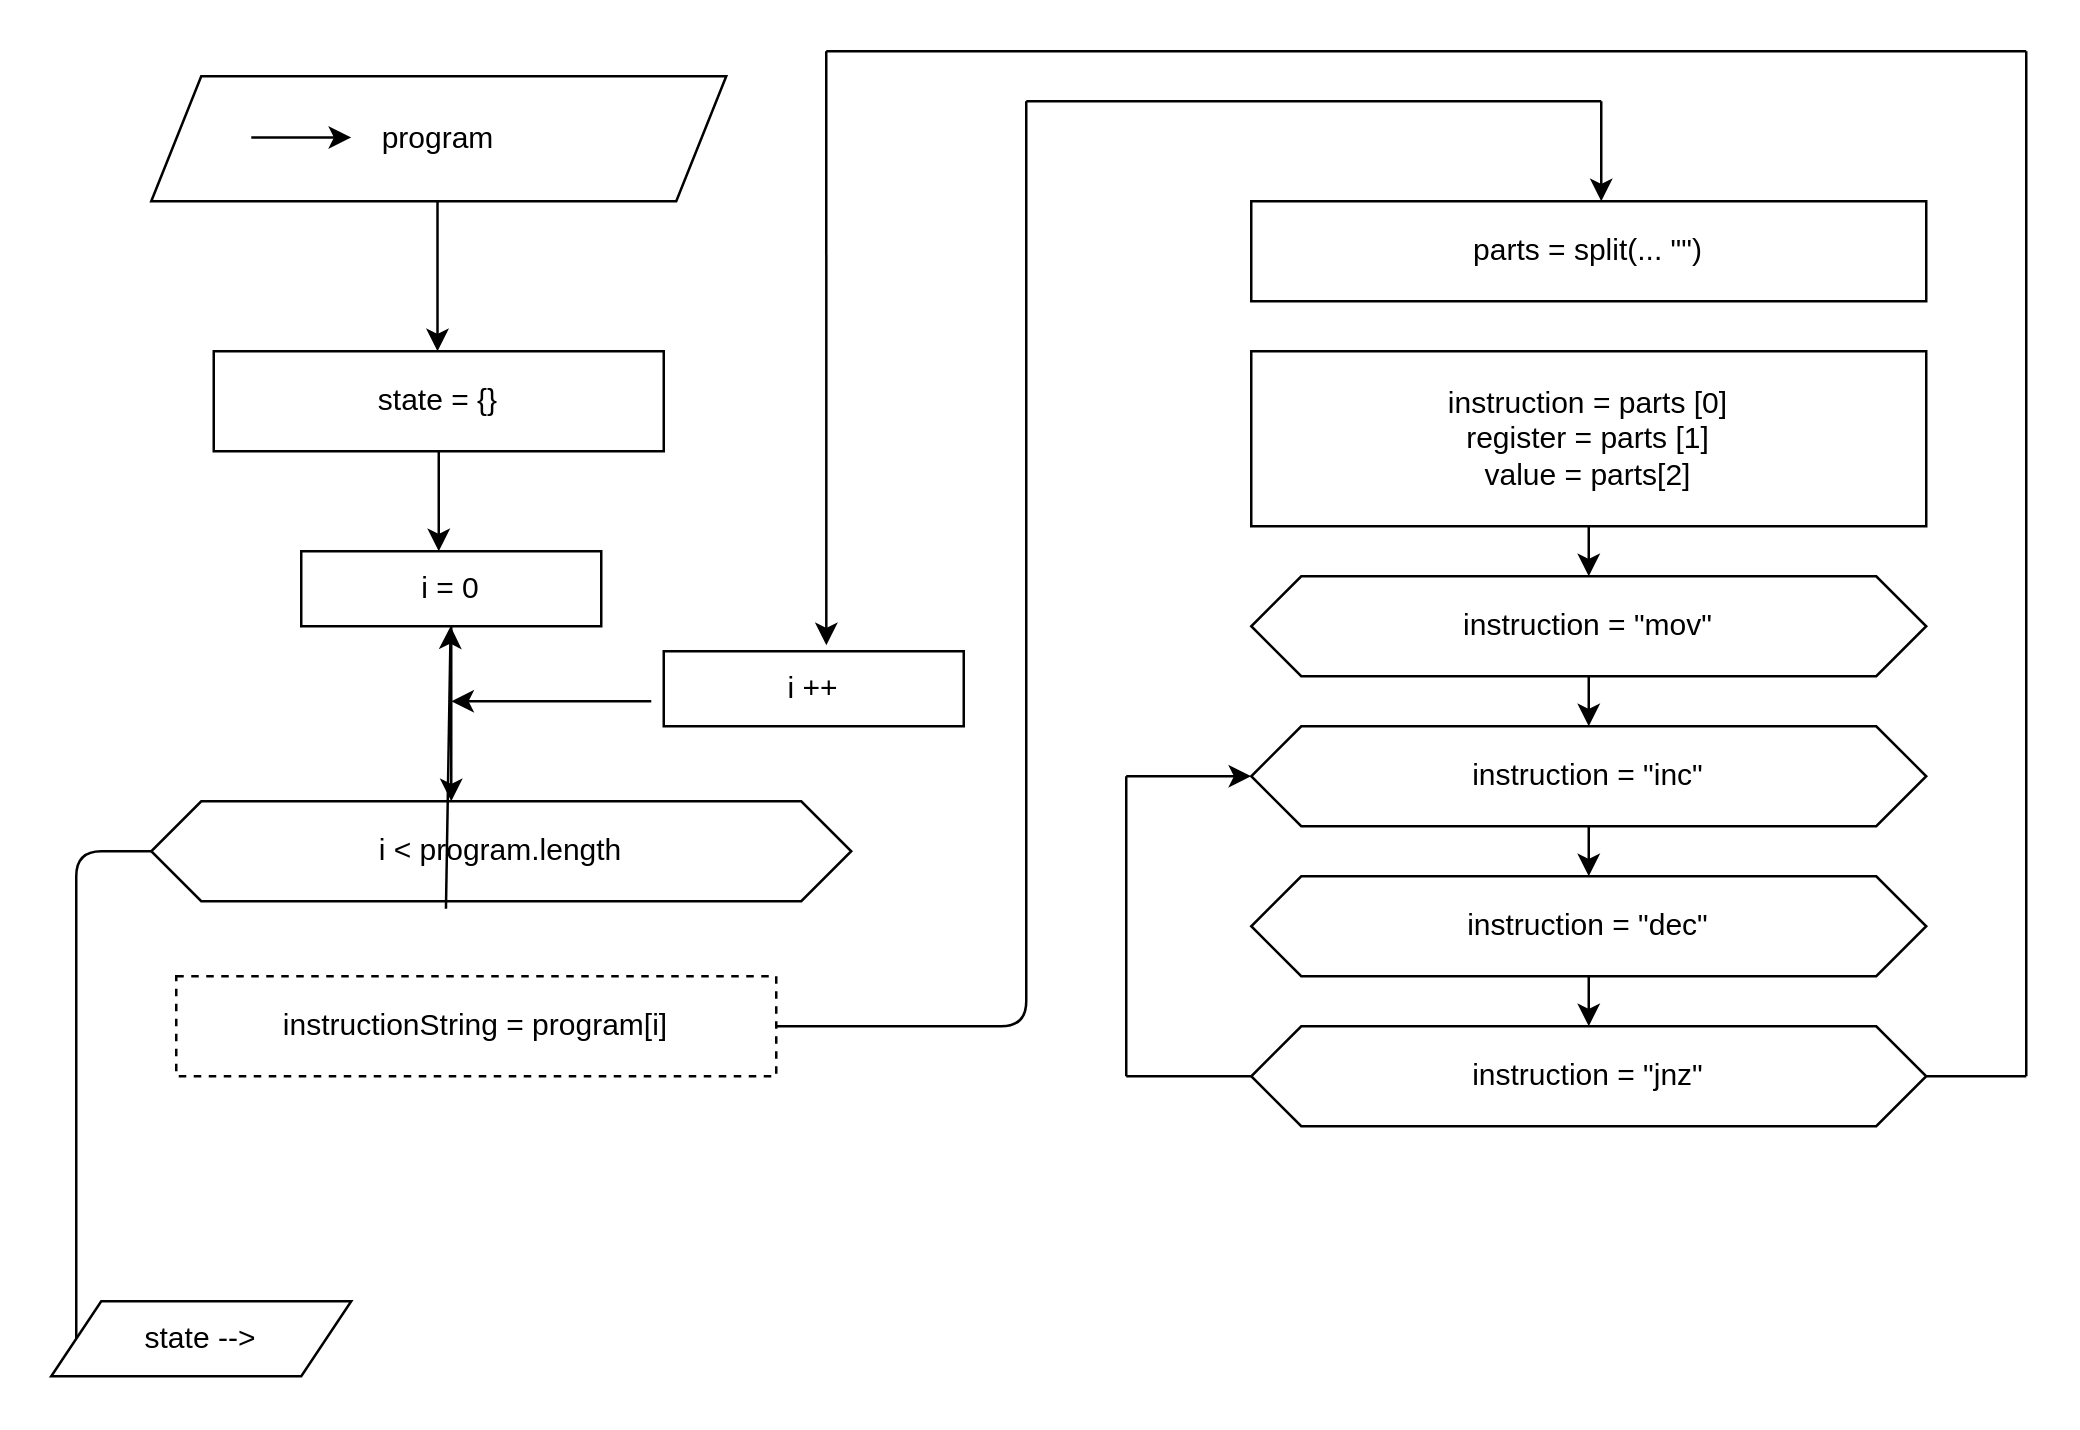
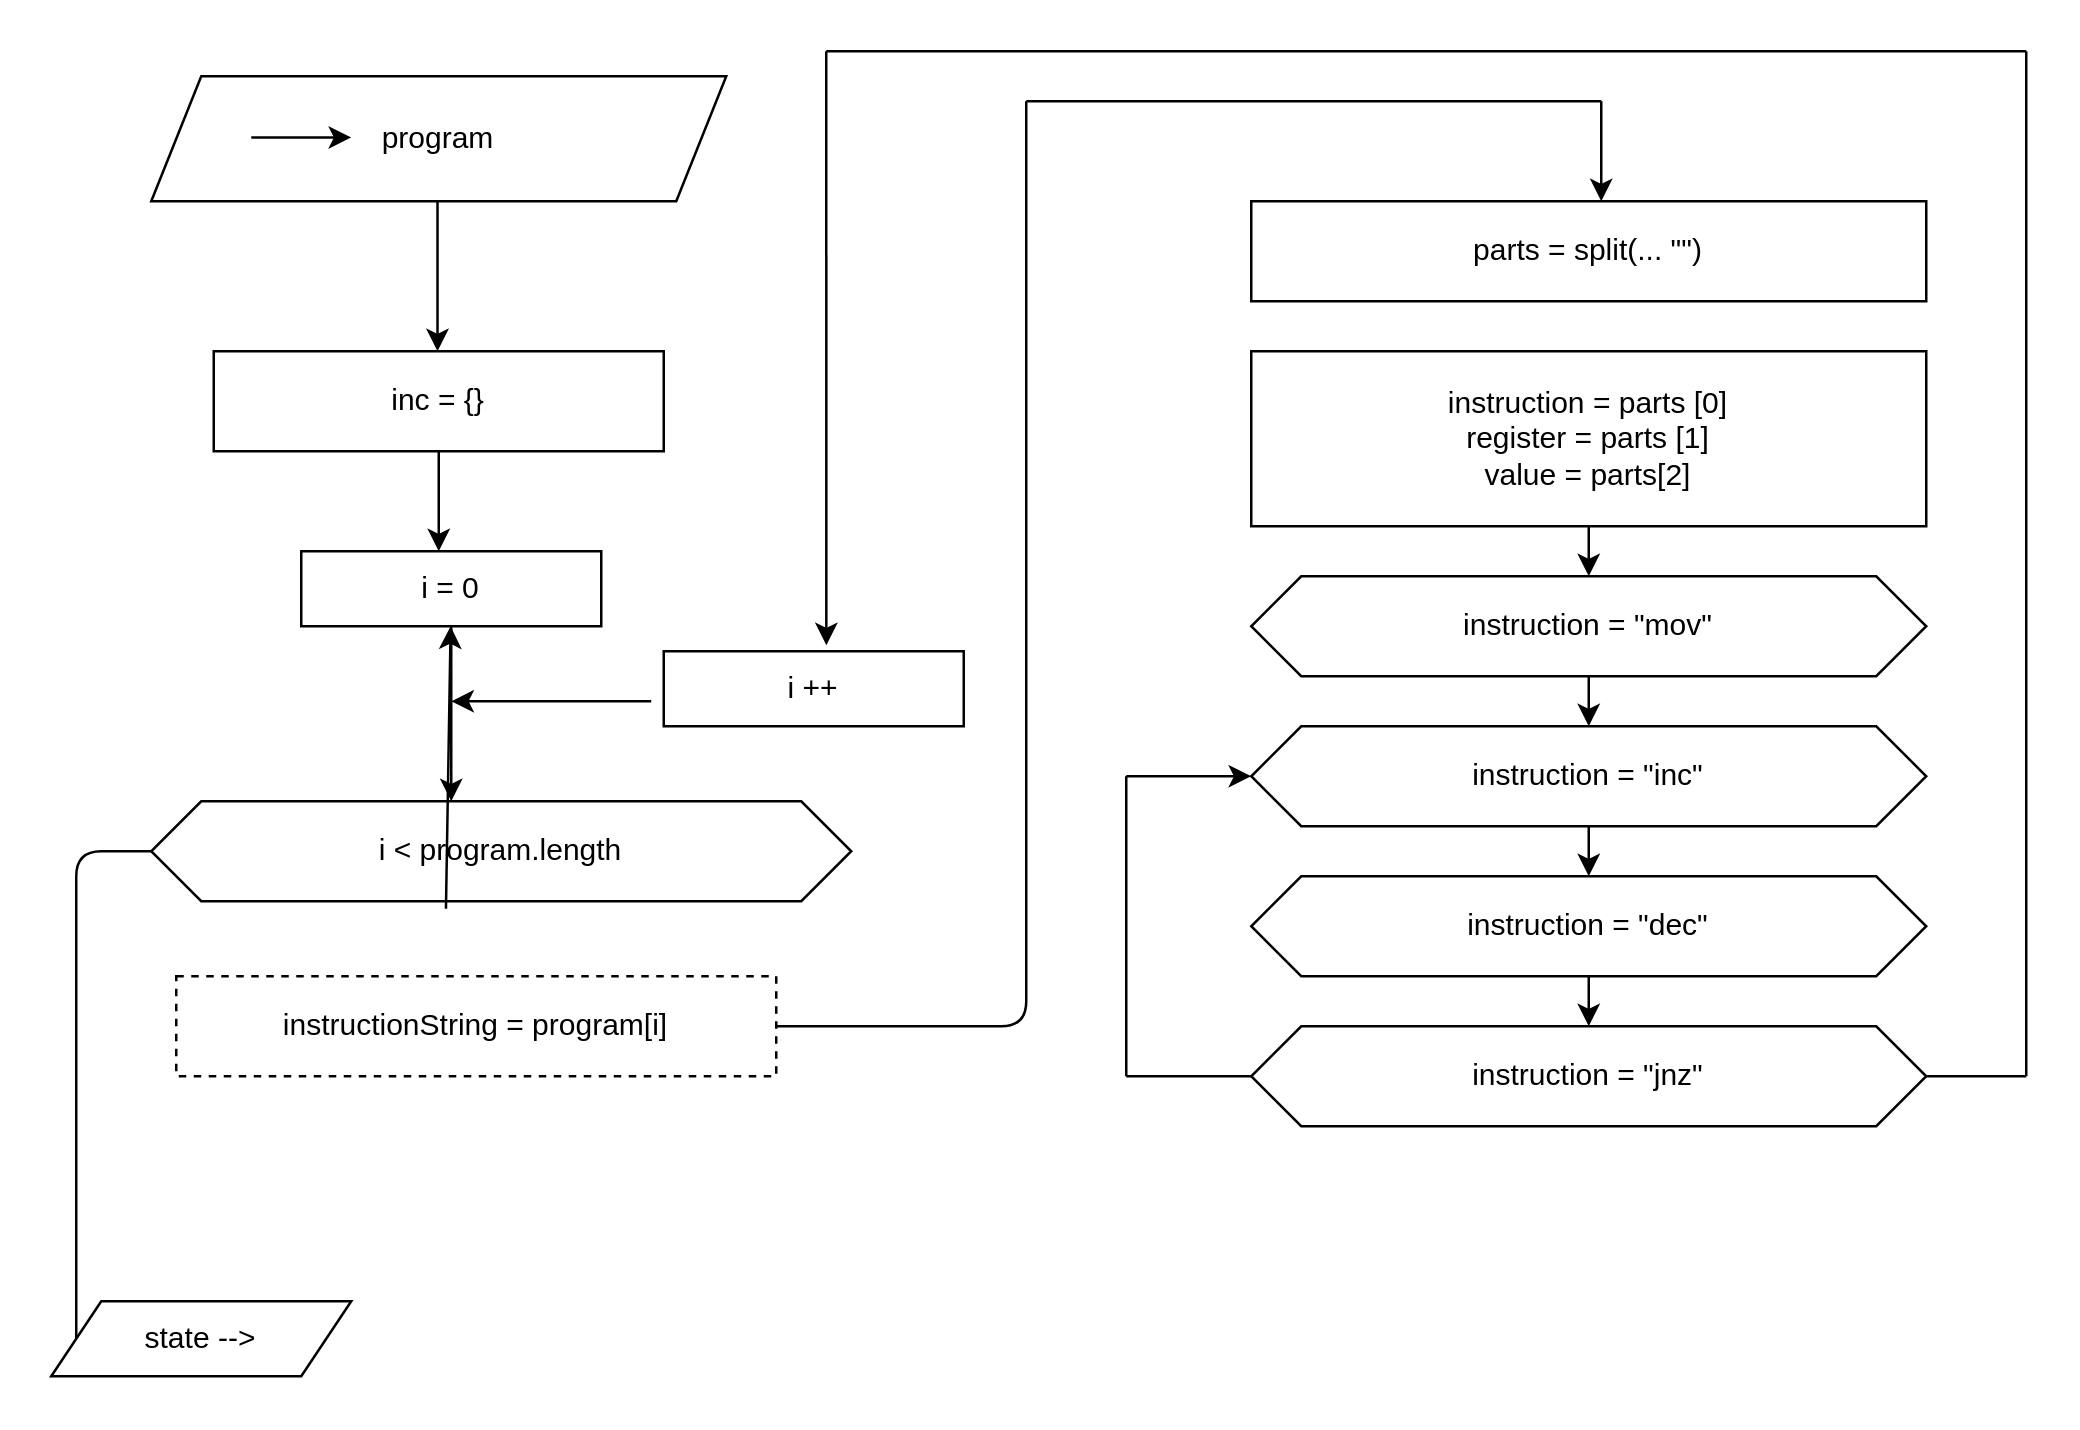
- <mxCell id="5" value="state = {}" style="rounded=0;whiteSpace=wrap;html=1;" vertex="1" parent="1"><mxGeometry x="85" y="140" width="180" height="40" as="geometry" /></mxCell>
+ <mxCell id="5" value="inc = {}" style="rounded=0;whiteSpace=wrap;html=1;" vertex="1" parent="1"><mxGeometry x="85" y="140" width="180" height="40" as="geometry" /></mxCell>
